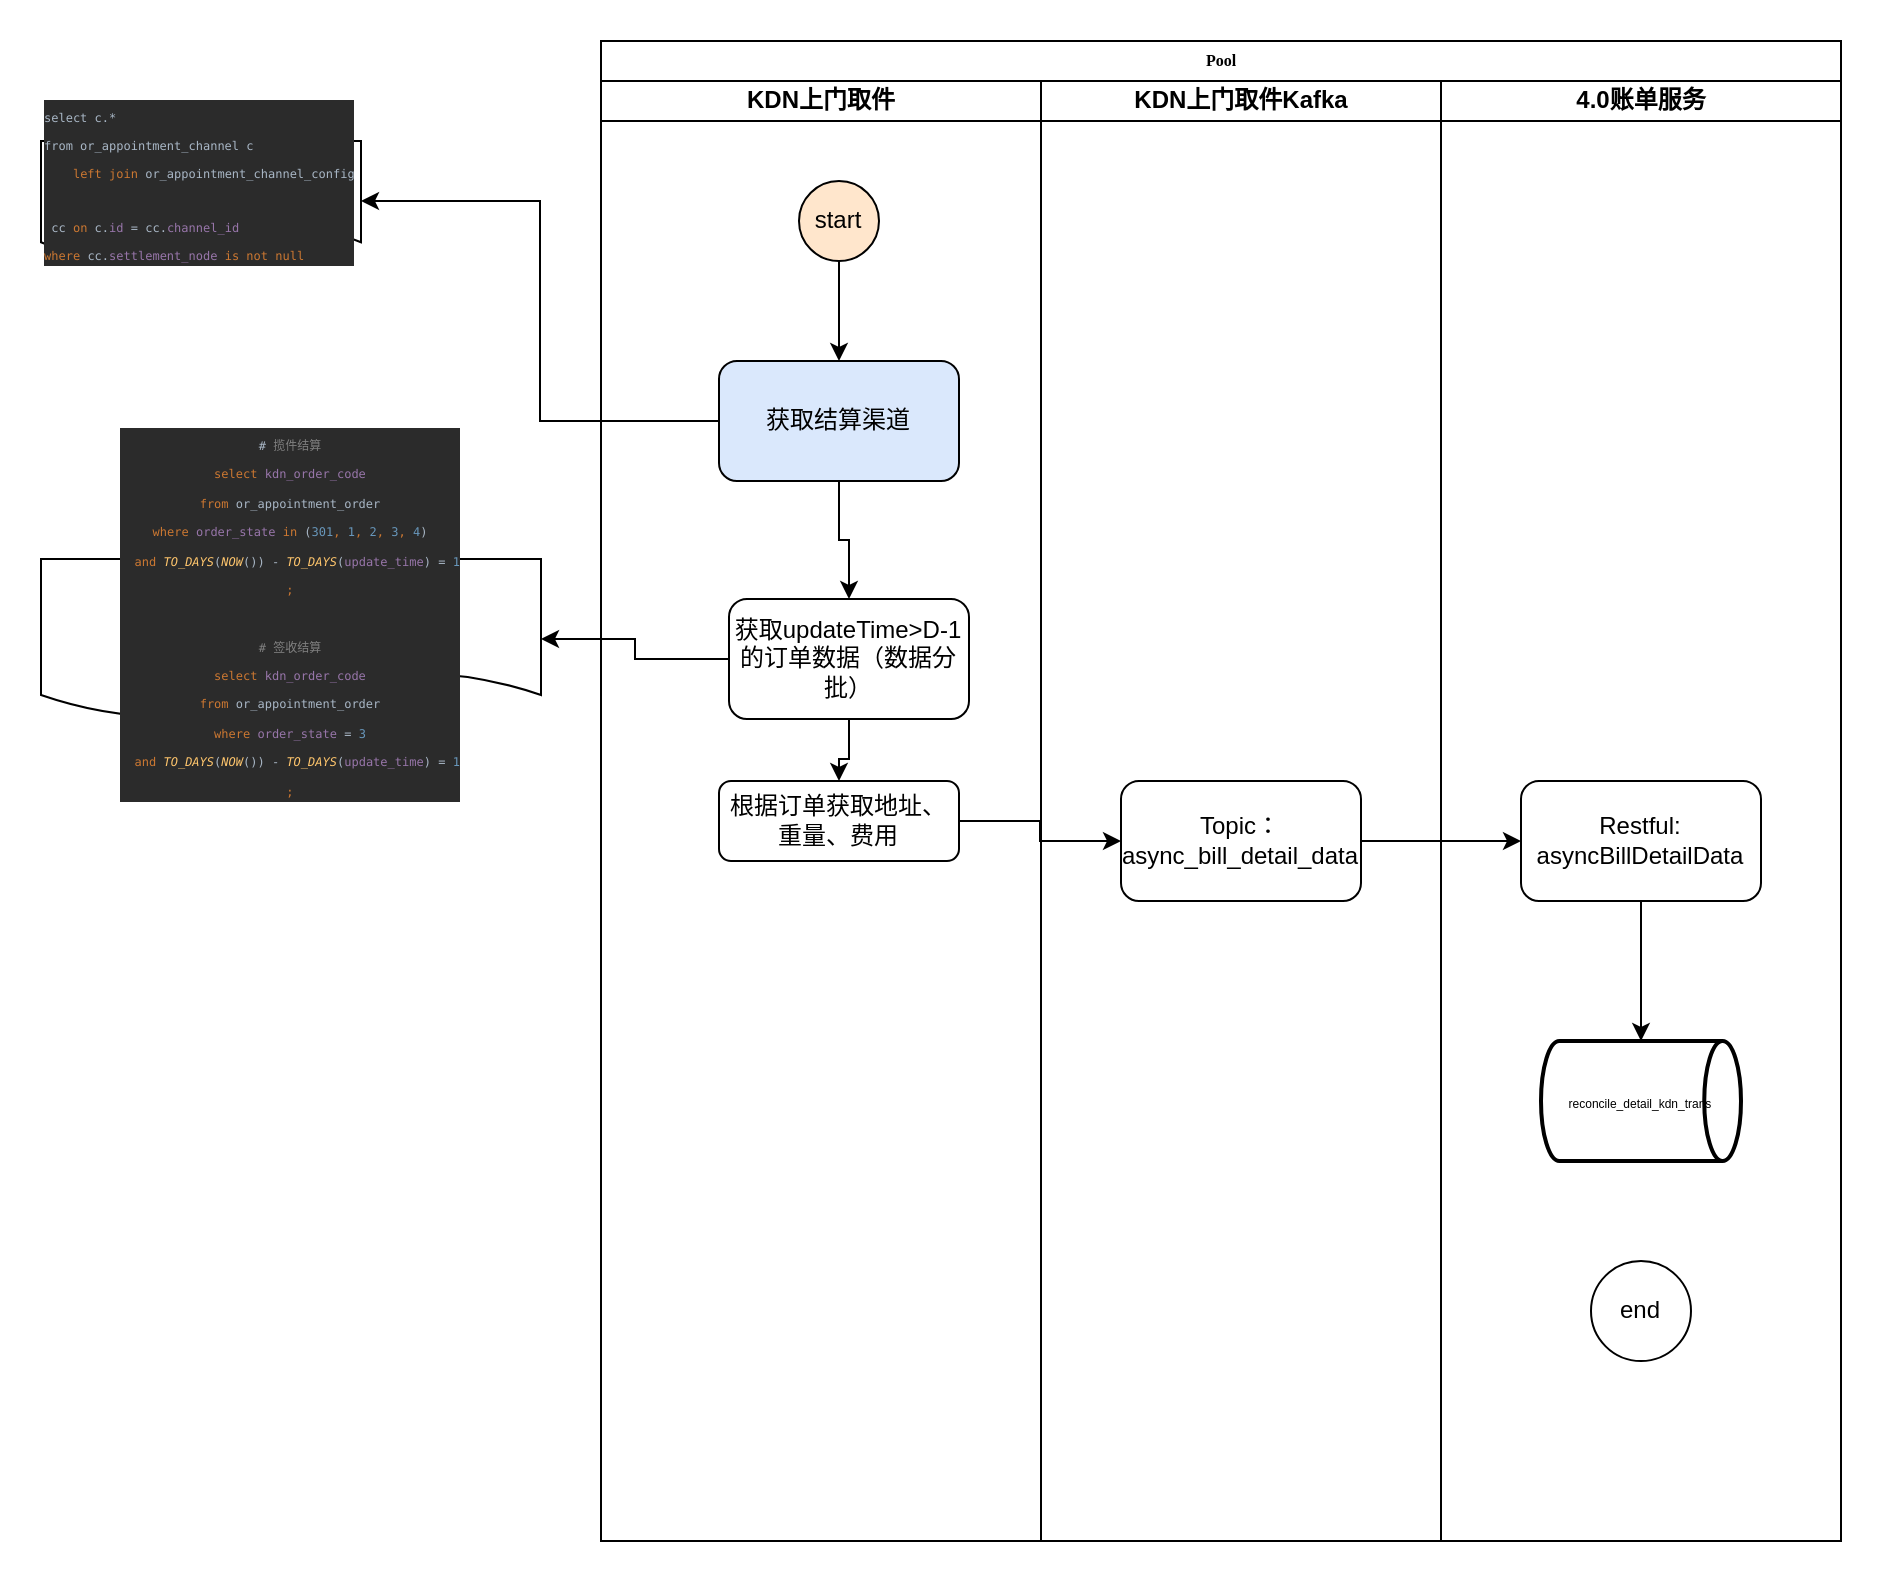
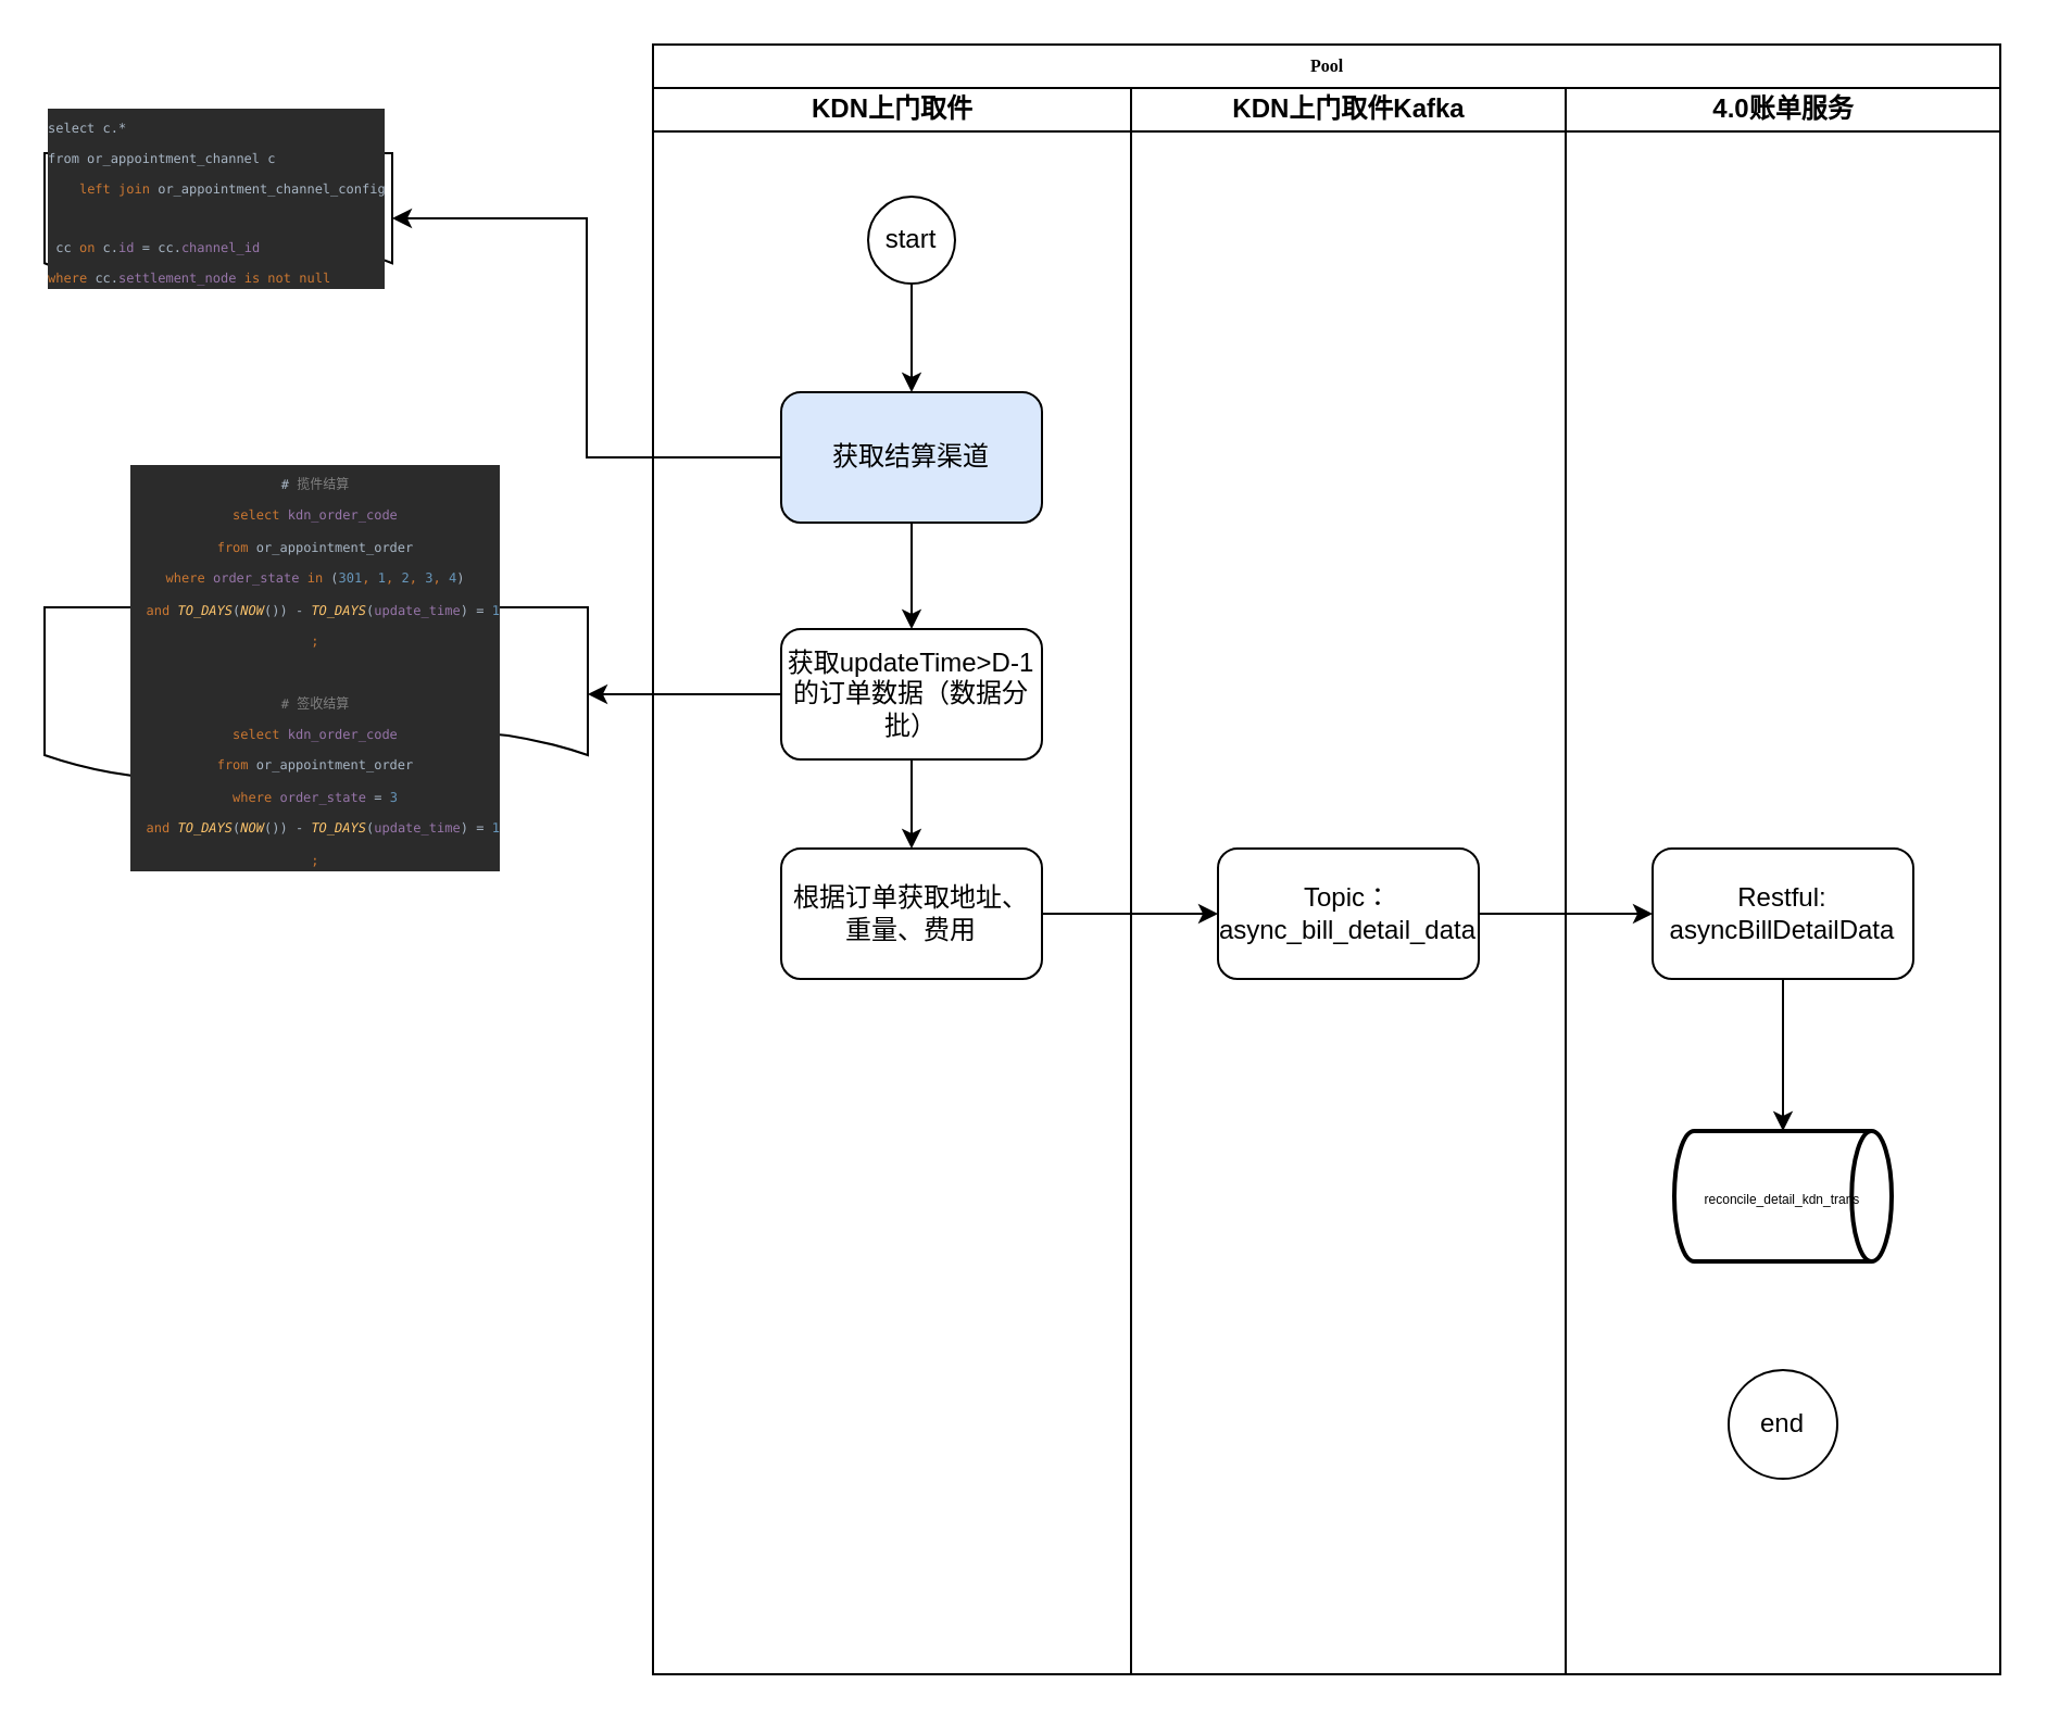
- <mxCell id="6" value="start" style="ellipse;whiteSpace=wrap;html=1;aspect=fixed;fillColor=#ffe6cc;" vertex="1" parent="3"><mxGeometry x="99" y="50" width="40" height="40" as="geometry" /></mxCell>
+ <mxCell id="6" value="start" style="ellipse;whiteSpace=wrap;html=1;aspect=fixed;" vertex="1" parent="3"><mxGeometry x="99" y="50" width="40" height="40" as="geometry" /></mxCell>
- <mxCell id="7" value="获取updateTime&amp;gt;D-1的订单数据（数据分批）" style="whiteSpace=wrap;html=1;rounded=1;" vertex="1" parent="3"><mxGeometry x="64" y="259" width="120" height="60" as="geometry" /></mxCell>
+ <mxCell id="7" value="获取updateTime&amp;gt;D-1的订单数据（数据分批）" style="whiteSpace=wrap;html=1;rounded=1;" vertex="1" parent="3"><mxGeometry x="59" y="249" width="120" height="60" as="geometry" /></mxCell>
- <mxCell id="9" value="根据订单获取地址、重量、费用" style="whiteSpace=wrap;html=1;rounded=1;" vertex="1" parent="3"><mxGeometry x="59" y="350" width="120" height="40" as="geometry" /></mxCell>
+ <mxCell id="9" value="根据订单获取地址、重量、费用" style="whiteSpace=wrap;html=1;rounded=1;" vertex="1" parent="3"><mxGeometry x="59" y="350" width="120" height="60" as="geometry" /></mxCell>
